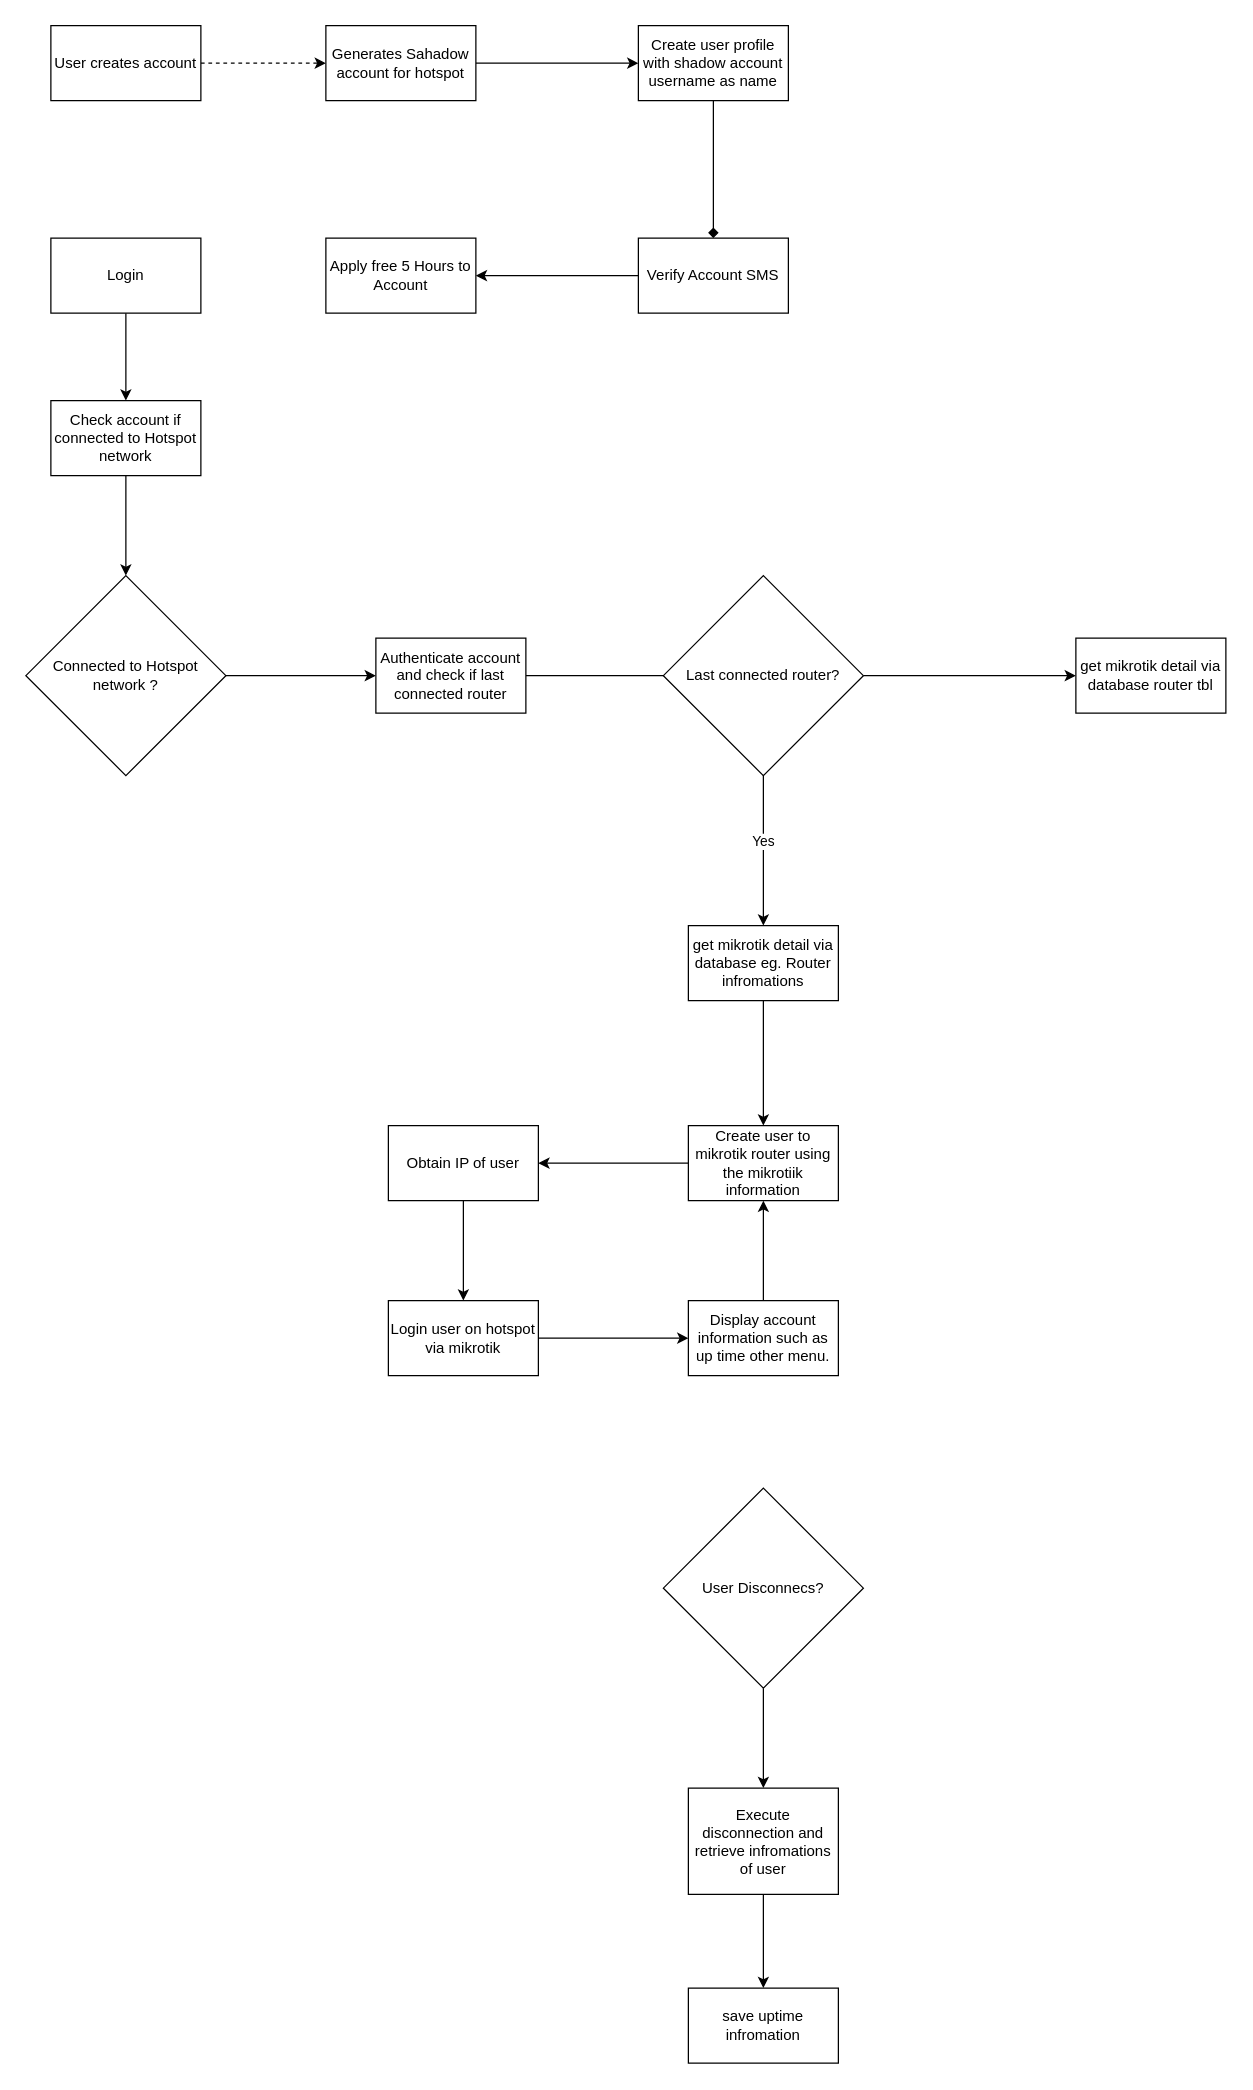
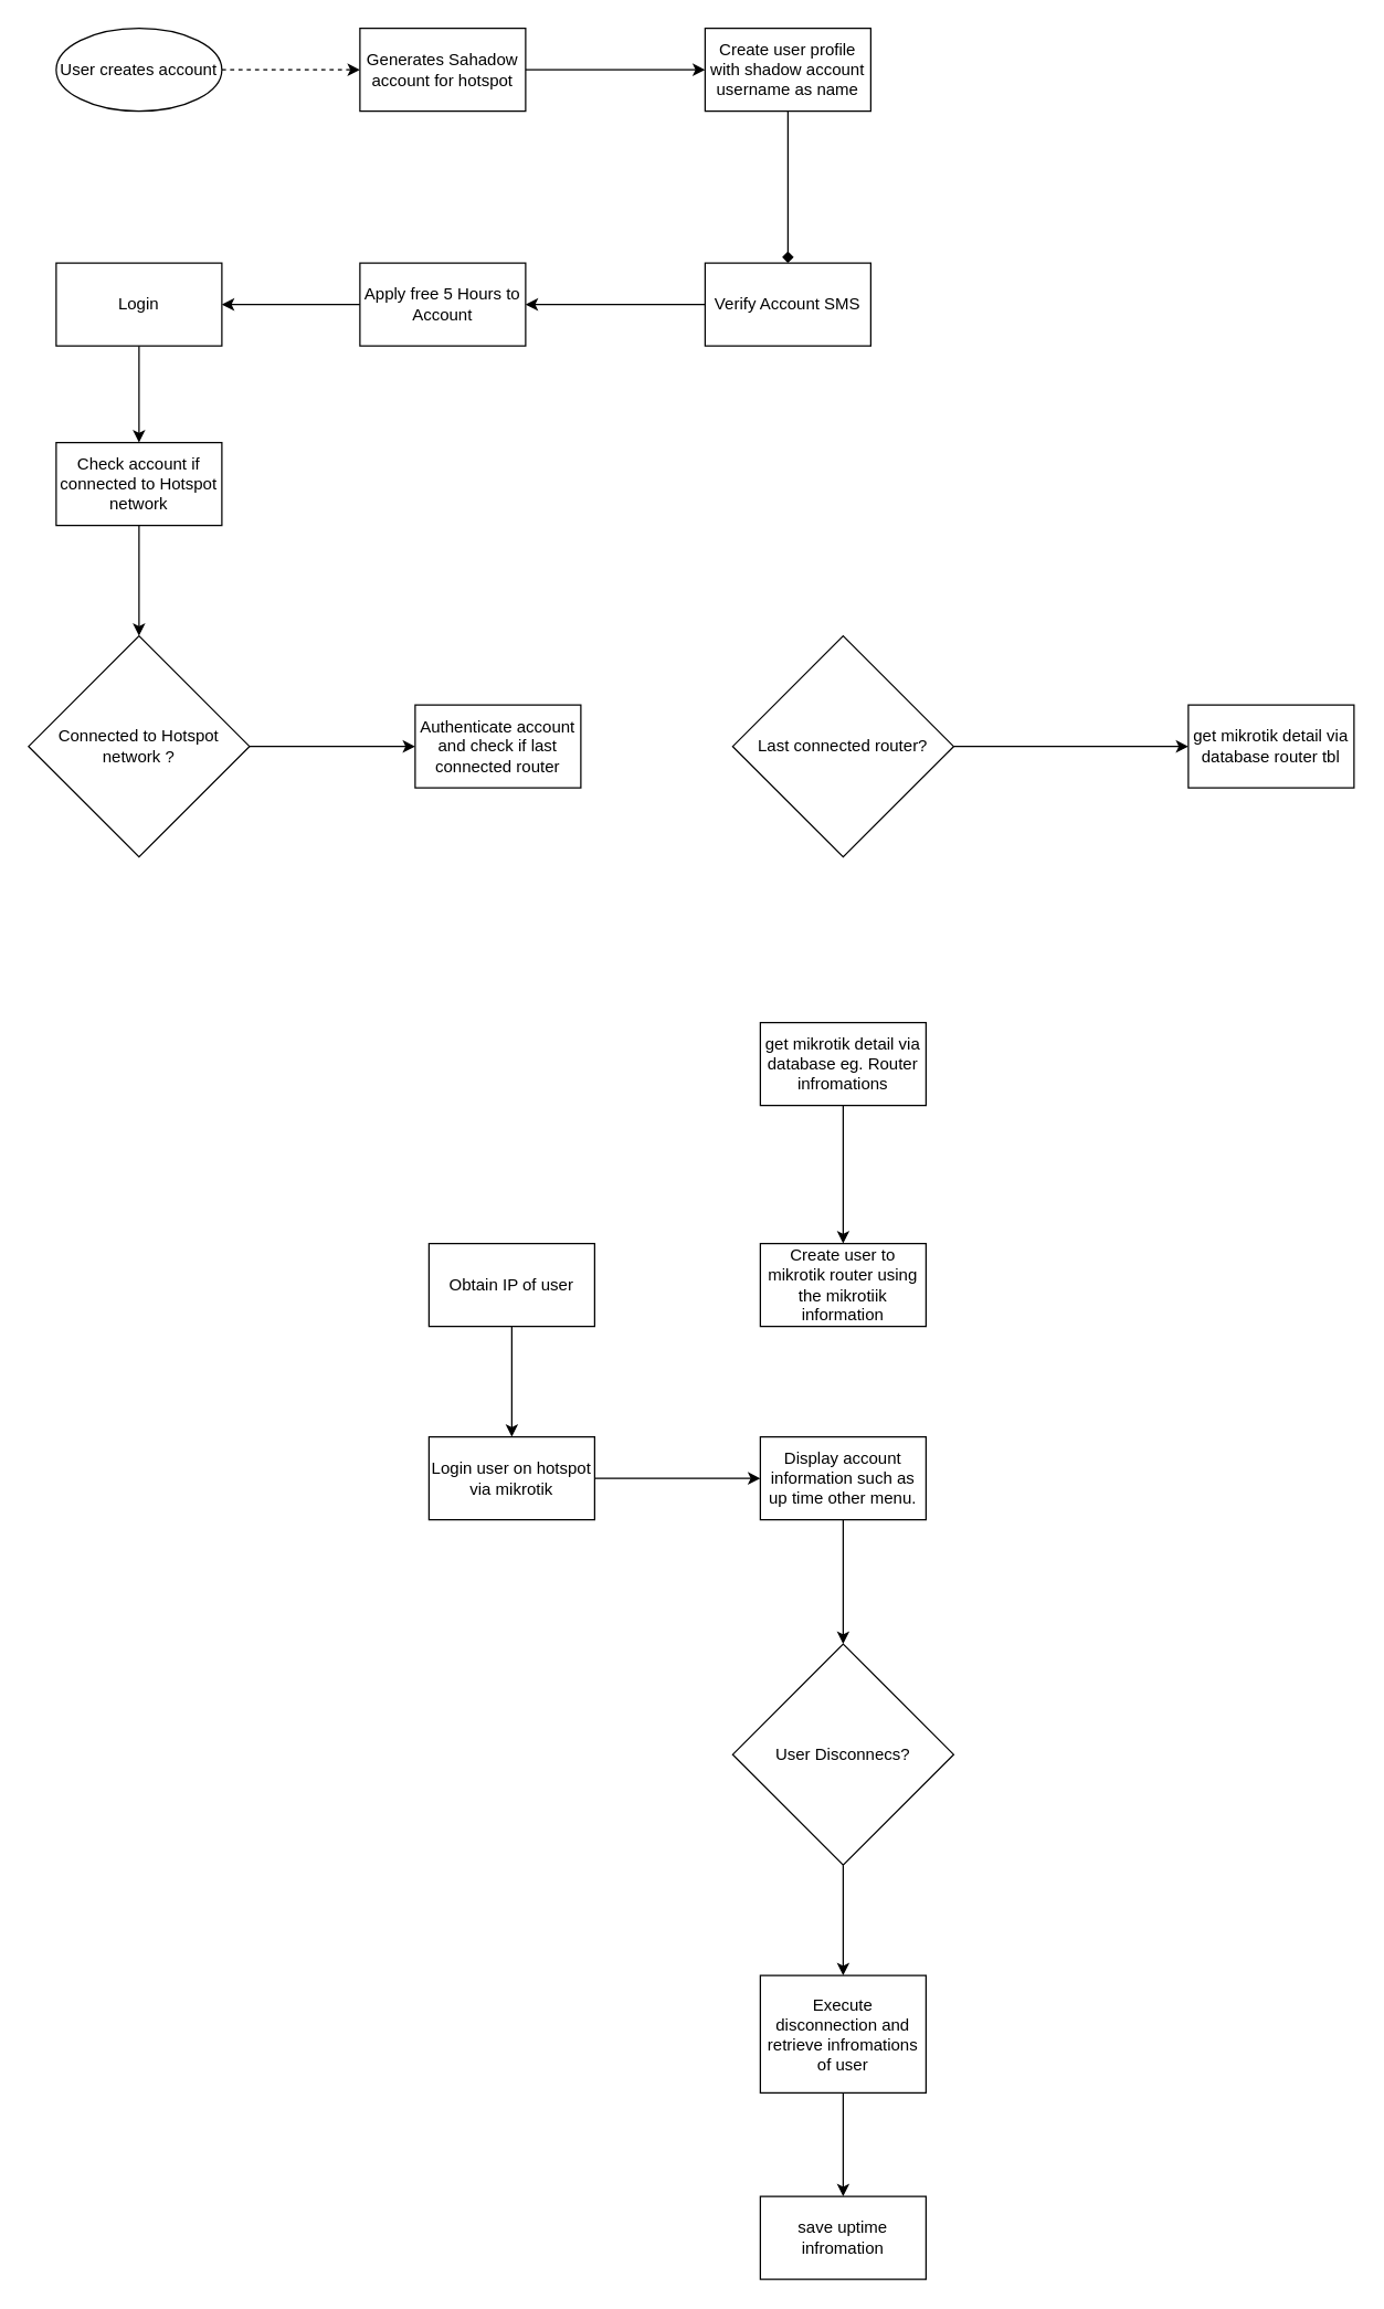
- <mxCell id="3" value="User creates account" style="rounded=0;whiteSpace=wrap;html=1;" vertex="1" parent="1"><mxGeometry x="40" y="20" width="120" height="60" as="geometry" /></mxCell>
+ <mxCell id="3" value="User creates account" style="ellipse;whiteSpace=wrap;html=1;" vertex="1" parent="1"><mxGeometry x="40" y="20" width="120" height="60" as="geometry" /></mxCell>
+ <mxCell id="8" style="edgeStyle=orthogonalEdgeStyle;rounded=0;orthogonalLoop=1;jettySize=auto;html=1;" edge="1" parent="1" source="9" target="11"><mxGeometry relative="1" as="geometry" /></mxCell>
- <mxCell id="18" style="edgeStyle=orthogonalEdgeStyle;rounded=0;orthogonalLoop=1;jettySize=auto;html=1;" edge="1" parent="1" source="20" target="22"><mxGeometry relative="1" as="geometry" /></mxCell>
- <mxCell id="19" value="Yes" style="edgeLabel;html=1;align=center;verticalAlign=middle;resizable=0;points=[];" vertex="1" connectable="0" parent="18"><mxGeometry x="0.65" y="-1" relative="1" as="geometry"><mxPoint as="offset" /></mxGeometry></mxCell>
- <mxCell id="23" style="edgeStyle=orthogonalEdgeStyle;rounded=0;orthogonalLoop=1;jettySize=auto;html=1;" edge="1" parent="1" source="24" target="26"><mxGeometry relative="1" as="geometry" /></mxCell>
- <mxCell id="29" style="edgeStyle=orthogonalEdgeStyle;rounded=0;orthogonalLoop=1;jettySize=auto;html=1;" edge="1" parent="1" source="30" target="24"><mxGeometry relative="1" as="geometry" /></mxCell>
+ <mxCell id="29" style="edgeStyle=orthogonalEdgeStyle;rounded=0;orthogonalLoop=1;jettySize=auto;html=1;" edge="1" parent="1" source="30" target="32"><mxGeometry relative="1" as="geometry" /></mxCell>
